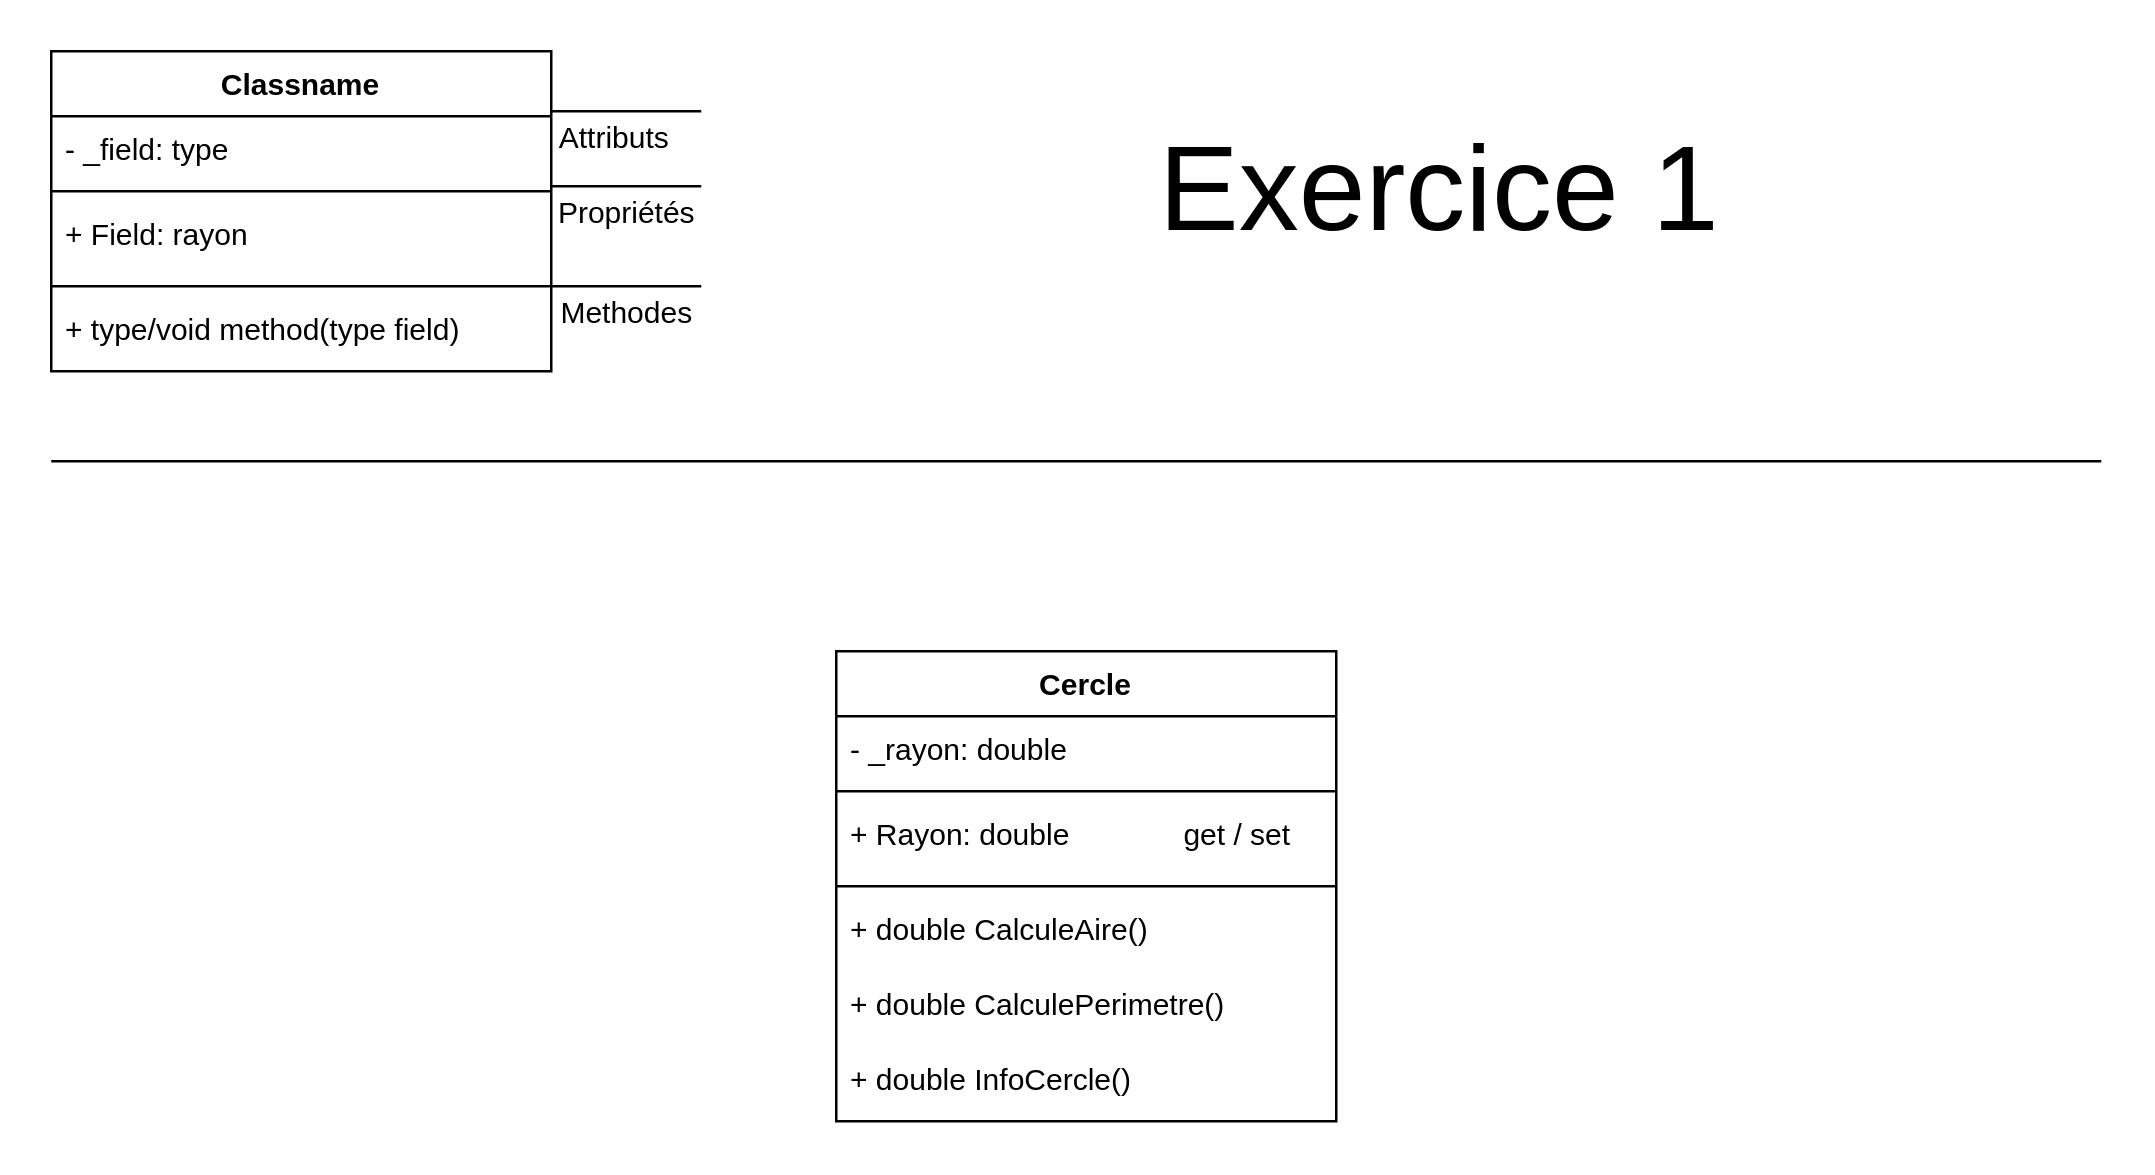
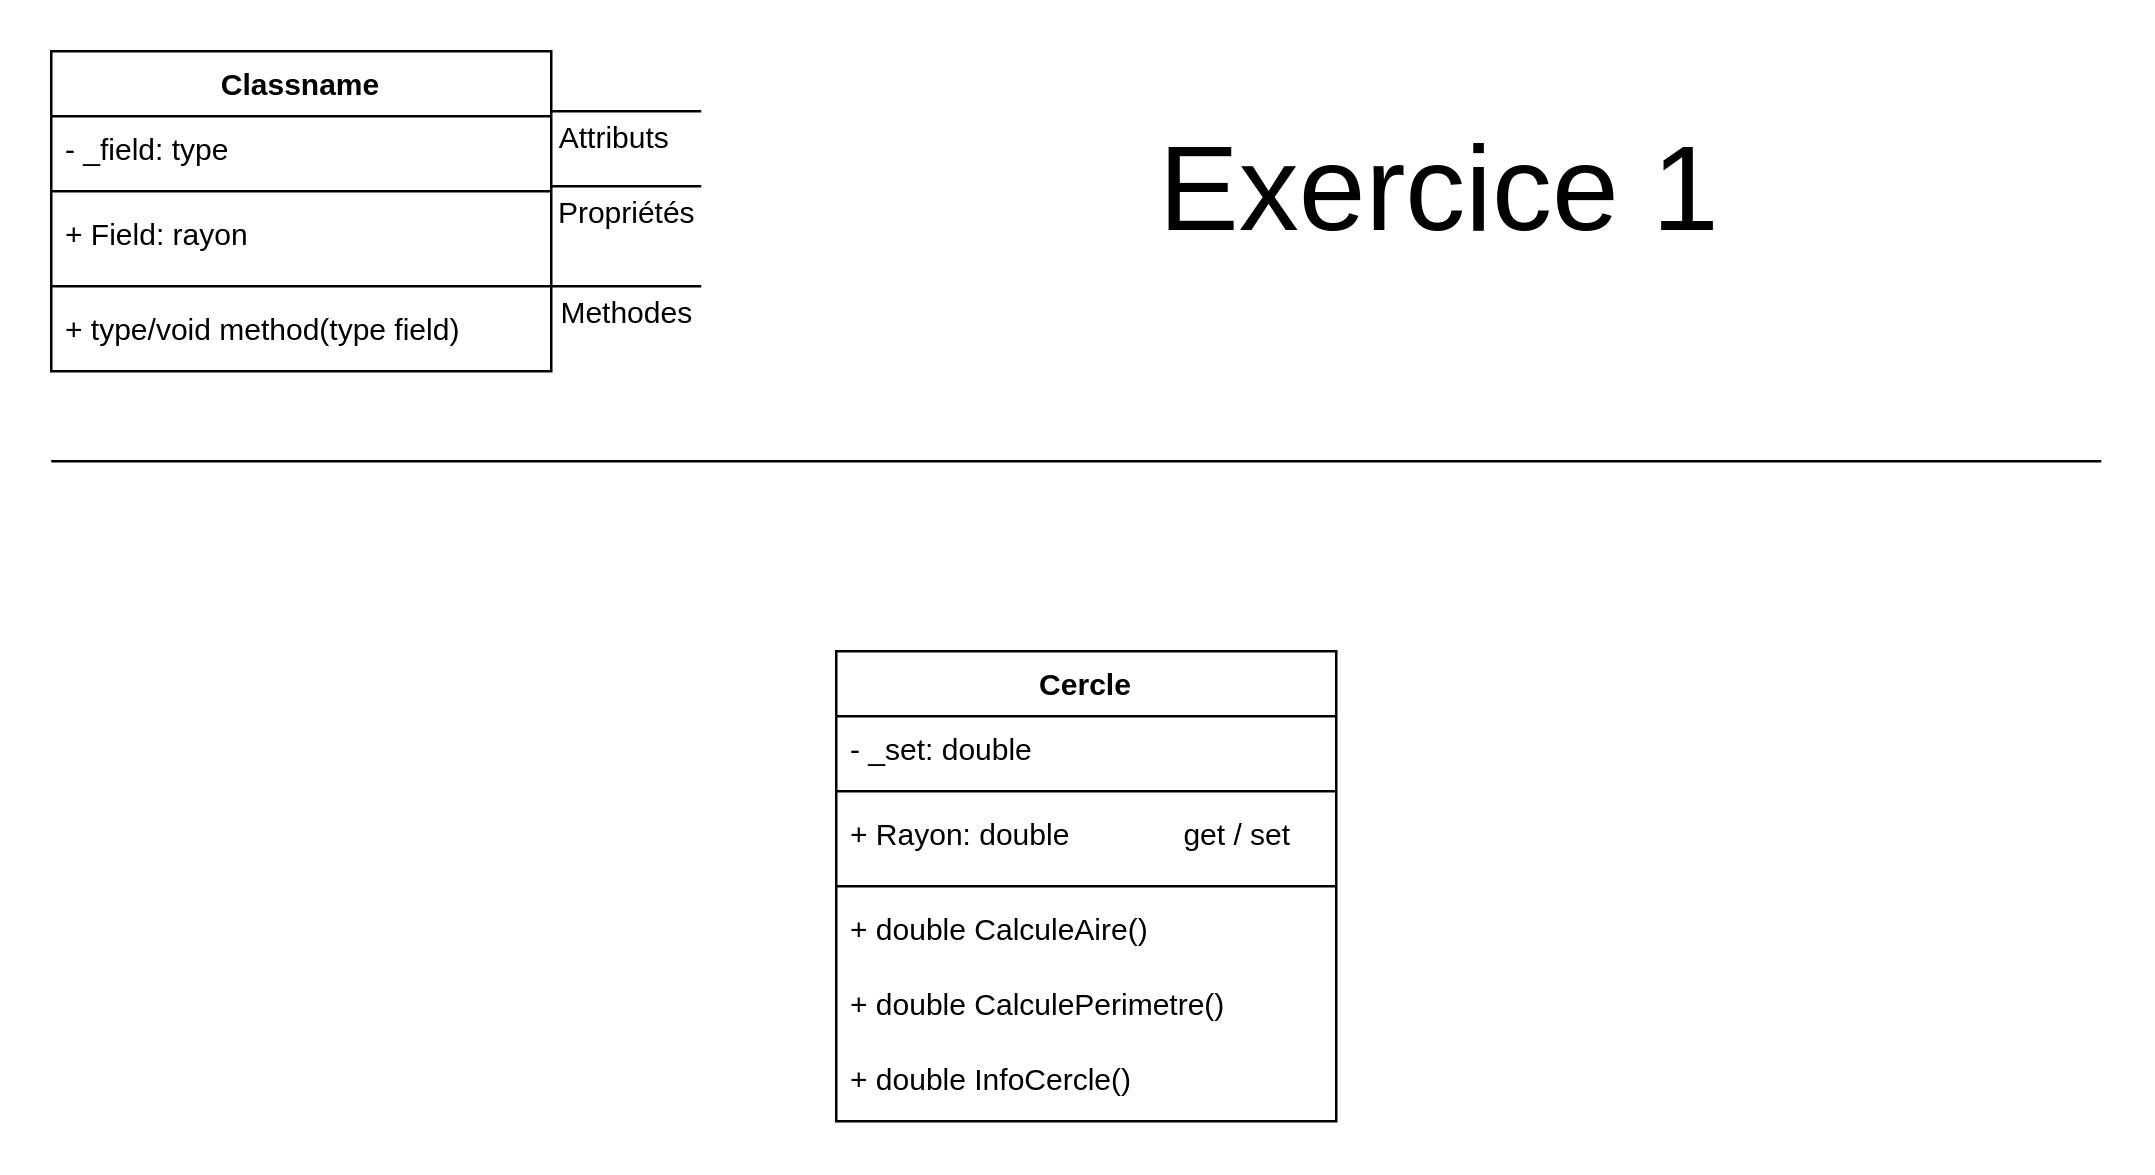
- <mxCell id="15" value="- _rayon: double" style="text;strokeColor=none;fillColor=none;align=left;verticalAlign=top;spacingLeft=4;spacingRight=4;overflow=hidden;rotatable=0;points=[[0,0.5],[1,0.5]];portConstraint=eastwest;whiteSpace=wrap;html=1;" parent="14" vertex="1"><mxGeometry y="26" width="200" height="26" as="geometry" /></mxCell>
+ <mxCell id="15" value="- _set: double" style="text;strokeColor=none;fillColor=none;align=left;verticalAlign=top;spacingLeft=4;spacingRight=4;overflow=hidden;rotatable=0;points=[[0,0.5],[1,0.5]];portConstraint=eastwest;whiteSpace=wrap;html=1;" parent="14" vertex="1"><mxGeometry y="26" width="200" height="26" as="geometry" /></mxCell>
